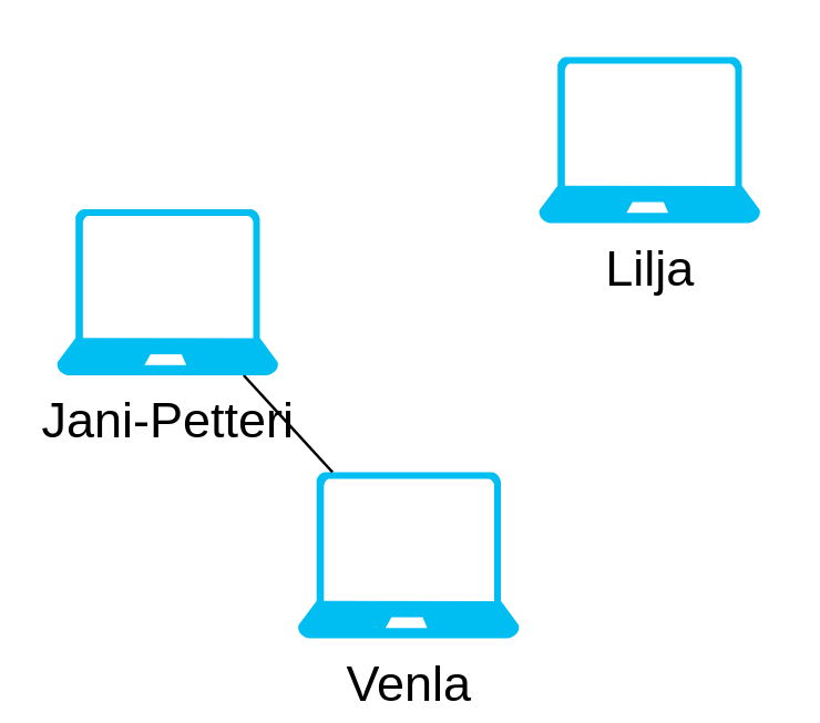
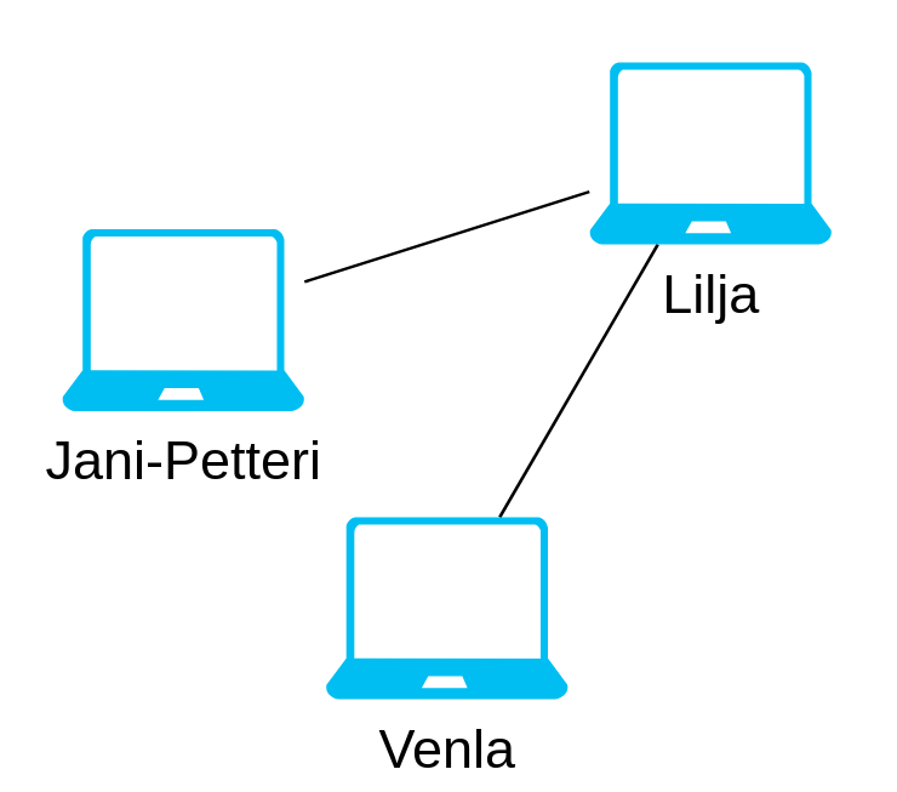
+ <mxCell id="6" style="edgeStyle=none;rounded=0;orthogonalLoop=1;jettySize=auto;html=1;endArrow=none;endFill=0;" edge="1" parent="1" source="7" target="4"><mxGeometry relative="1" as="geometry" /></mxCell>
+ <mxCell id="2" style="edgeStyle=orthogonalEdgeStyle;rounded=0;orthogonalLoop=1;jettySize=auto;html=1;endArrow=none;endFill=0;noEdgeStyle=1;" edge="1" parent="1" source="3" target="4"><mxGeometry relative="1" as="geometry" /></mxCell>
- <mxCell id="5" style="rounded=0;orthogonalLoop=1;jettySize=auto;html=1;endArrow=none;endFill=0;" edge="1" parent="1" source="7" target="3"><mxGeometry relative="1" as="geometry" /></mxCell>
